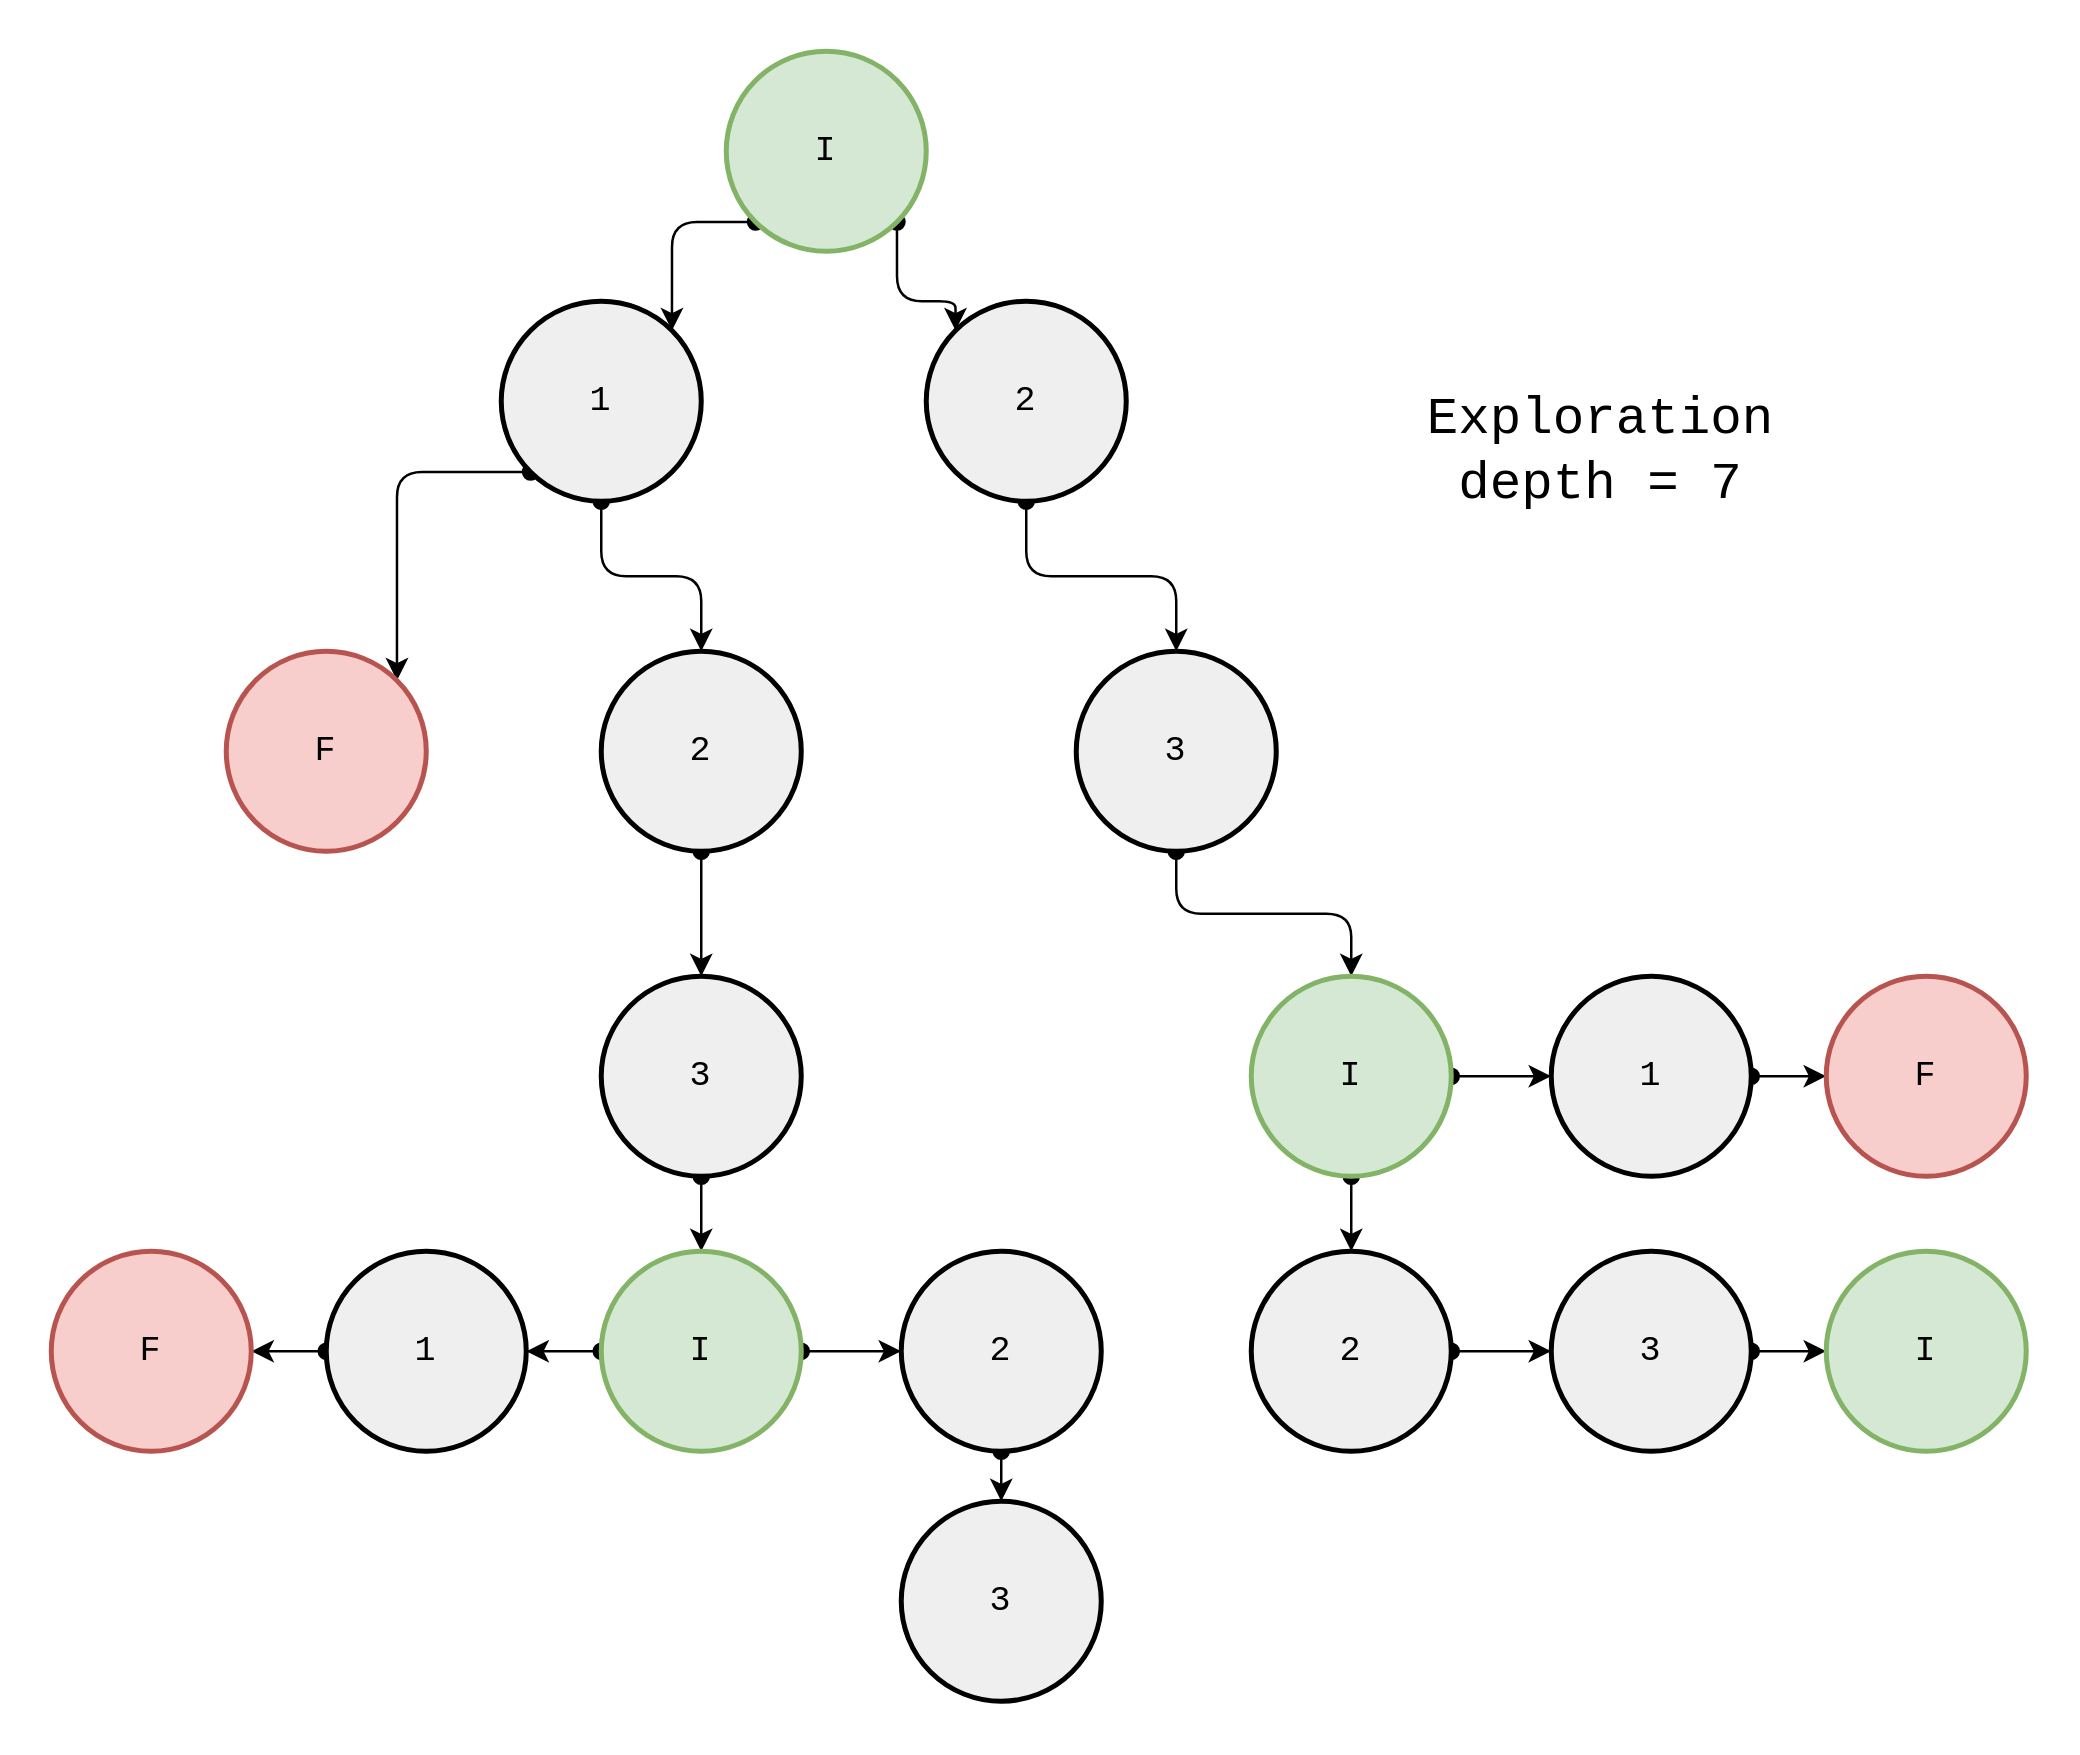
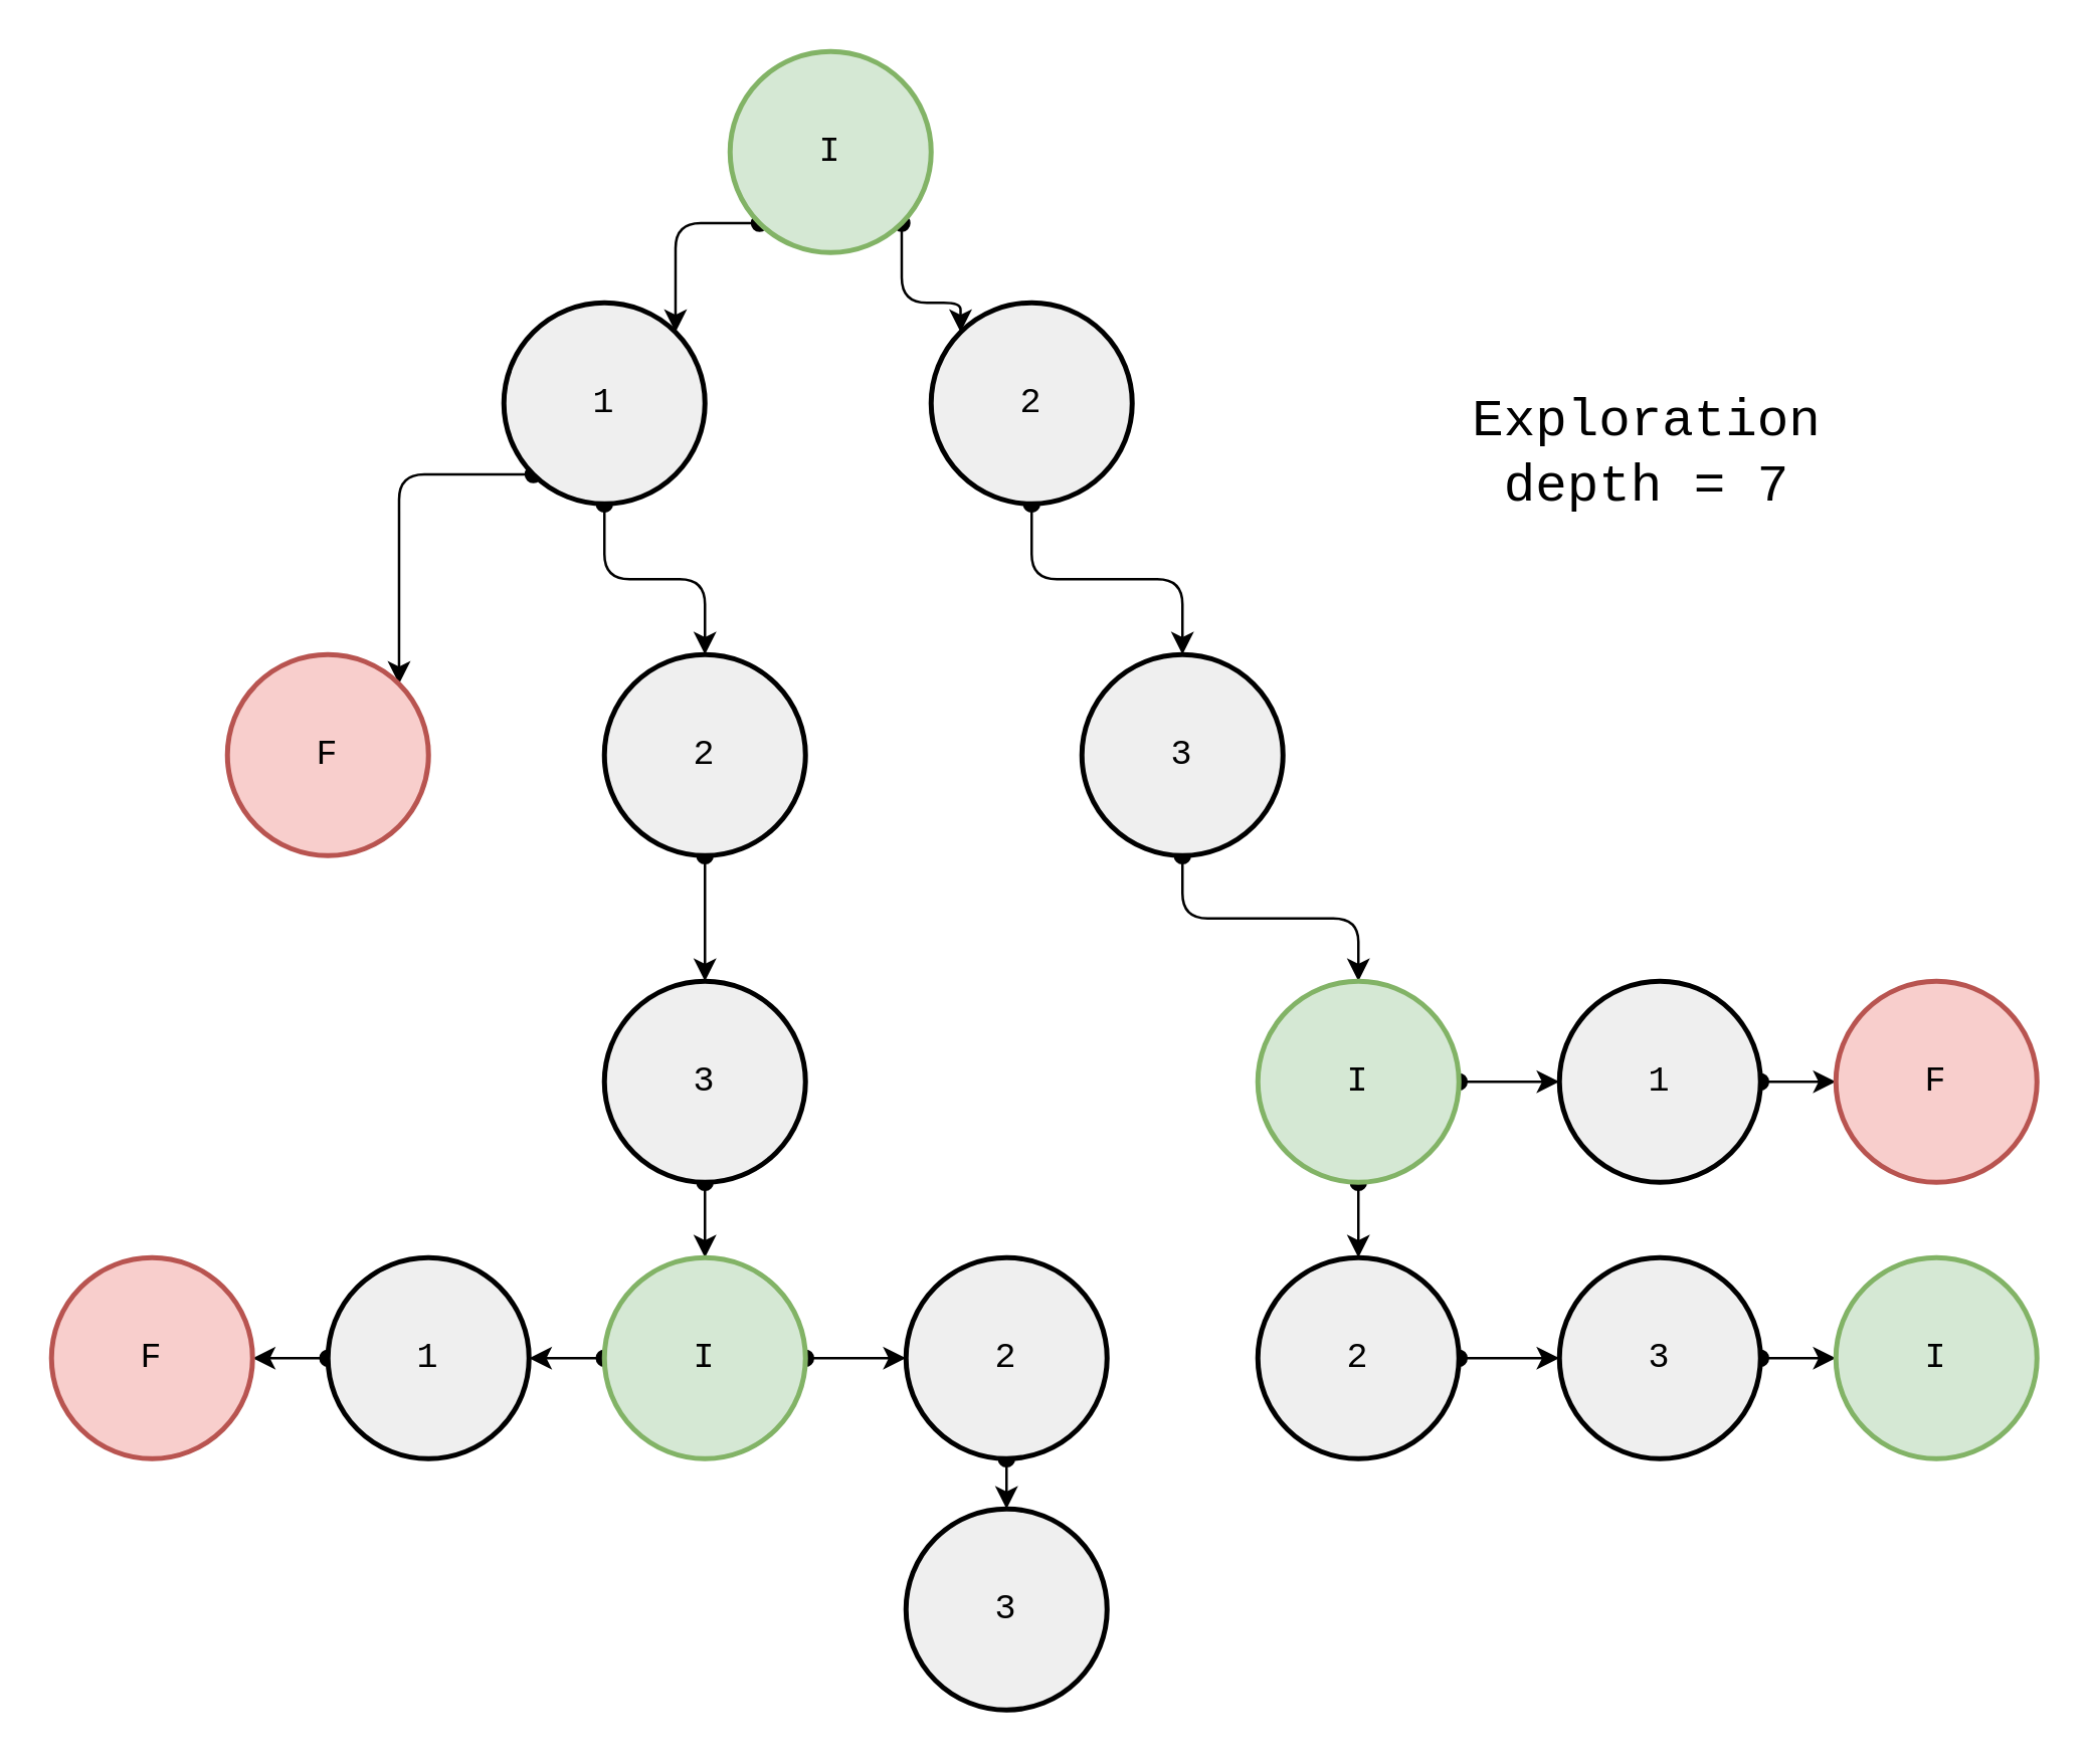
- <mxCell id="18" value="Exploration depth = 7" style="text;html=1;strokeColor=none;fillColor=none;align=center;verticalAlign=middle;whiteSpace=wrap;fontFamily=Courier New;fontSize=21;fontColor=#000000;" vertex="1" parent="1"><mxGeometry x="540" y="150" width="200" height="60" as="geometry" /></mxCell>
+ <mxCell id="18" value="Exploration depth = 7" style="text;html=1;strokeColor=none;fillColor=none;align=center;verticalAlign=middle;whiteSpace=wrap;fontFamily=Courier New;fontSize=21;fontColor=#000000;" vertex="1" parent="1"><mxGeometry x="555" y="150" width="200" height="60" as="geometry" /></mxCell>
